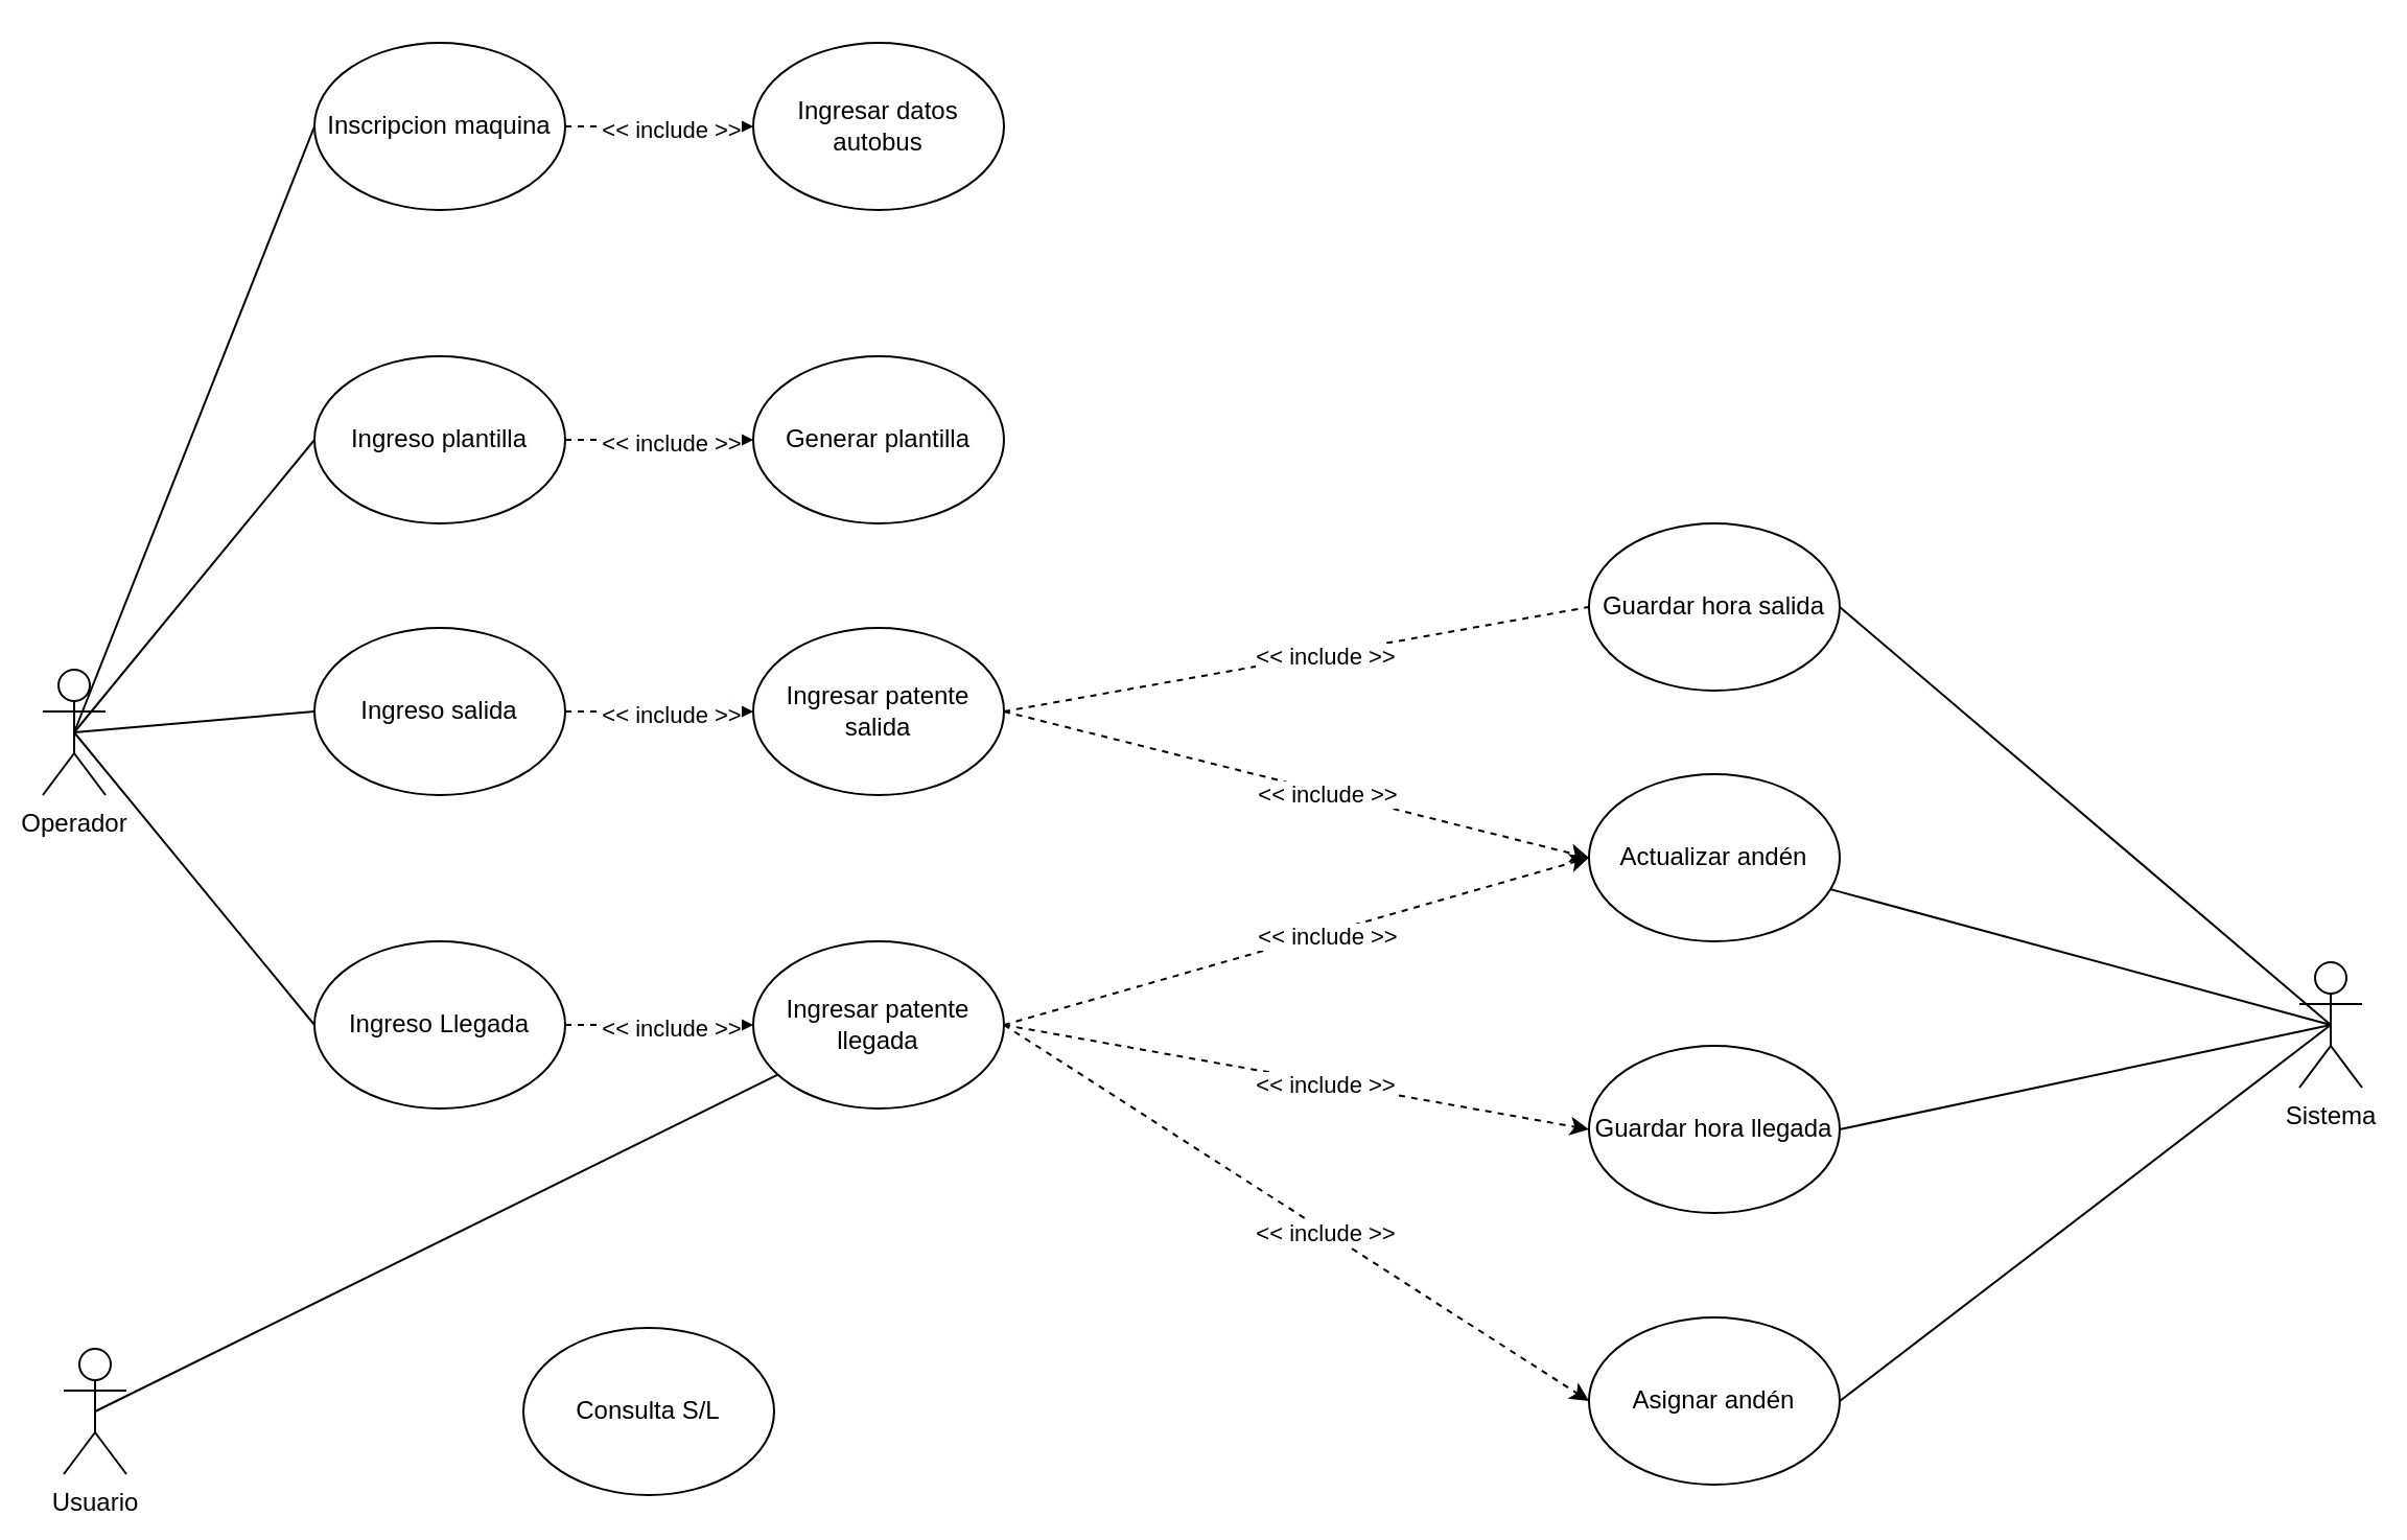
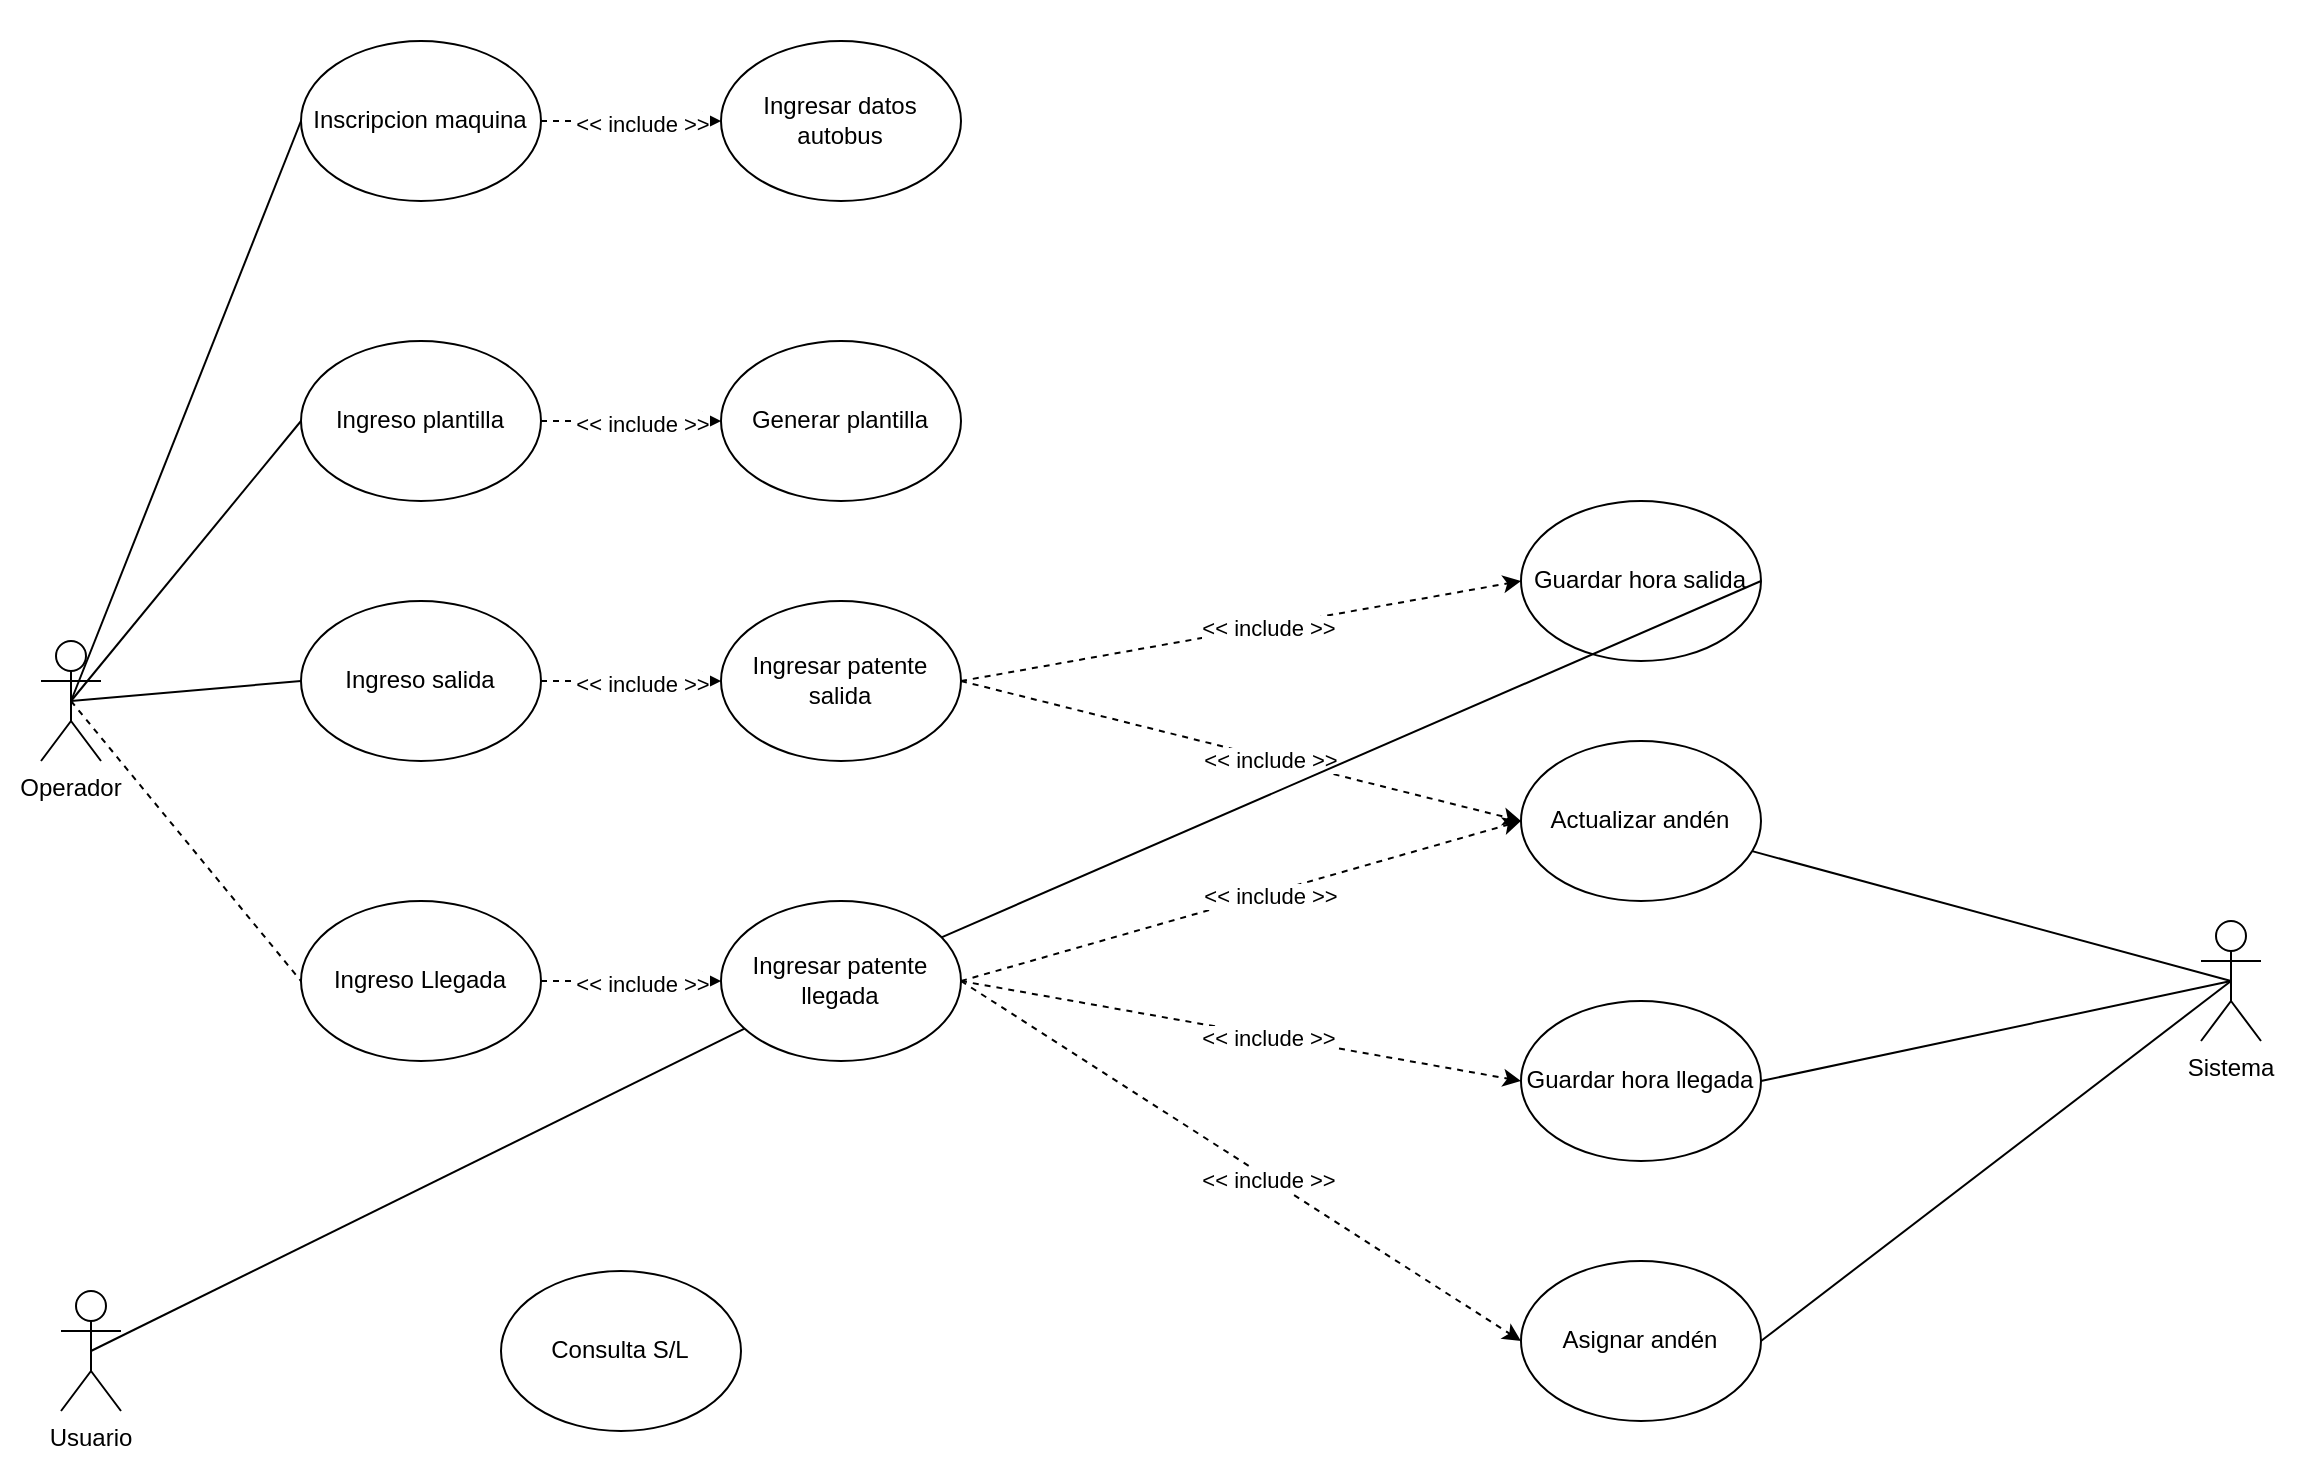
- <mxCell id="27" style="rounded=0;orthogonalLoop=1;jettySize=auto;html=1;exitX=1;exitY=0.5;exitDx=0;exitDy=0;entryX=0;entryY=0.5;entryDx=0;entryDy=0;dashed=1;endArrow=none;" edge="1" parent="1" source="21" target="24"><mxGeometry relative="1" as="geometry"><mxPoint x="490" y="380" as="sourcePoint" /><mxPoint x="600" y="380" as="targetPoint" /></mxGeometry></mxCell>
+ <mxCell id="27" style="rounded=0;orthogonalLoop=1;jettySize=auto;html=1;exitX=1;exitY=0.5;exitDx=0;exitDy=0;entryX=0;entryY=0.5;entryDx=0;entryDy=0;dashed=1;" edge="1" parent="1" source="21" target="24"><mxGeometry relative="1" as="geometry"><mxPoint x="490" y="380" as="sourcePoint" /><mxPoint x="600" y="380" as="targetPoint" /></mxGeometry></mxCell>
- <mxCell id="31" style="rounded=0;orthogonalLoop=1;jettySize=auto;html=1;exitX=1;exitY=0.5;exitDx=0;exitDy=0;entryX=0.5;entryY=0.5;entryDx=0;entryDy=0;entryPerimeter=0;endArrow=none;endFill=0;" edge="1" parent="1" source="24" target="16"><mxGeometry relative="1" as="geometry" /></mxCell>
+ <mxCell id="31" style="rounded=0;orthogonalLoop=1;jettySize=auto;html=1;exitX=1;exitY=0.5;exitDx=0;exitDy=0;endArrow=none;endFill=0;" edge="1" parent="1" source="24" target="34"><mxGeometry relative="1" as="geometry" /></mxCell>
- <mxCell id="15" style="rounded=0;orthogonalLoop=1;jettySize=auto;html=1;exitX=0.5;exitY=0.5;exitDx=0;exitDy=0;exitPerimeter=0;entryX=0;entryY=0.5;entryDx=0;entryDy=0;endArrow=none;endFill=0;" edge="1" parent="1" source="3" target="9"><mxGeometry relative="1" as="geometry"><mxPoint x="65" y="380" as="sourcePoint" /><mxPoint x="190" y="140" as="targetPoint" /></mxGeometry></mxCell>
+ <mxCell id="15" style="rounded=0;orthogonalLoop=1;jettySize=auto;html=1;exitX=0.5;exitY=0.5;exitDx=0;exitDy=0;exitPerimeter=0;entryX=0;entryY=0.5;entryDx=0;entryDy=0;endArrow=none;endFill=0;dashed=1;" edge="1" parent="1" source="3" target="9"><mxGeometry relative="1" as="geometry"><mxPoint x="65" y="380" as="sourcePoint" /><mxPoint x="190" y="140" as="targetPoint" /></mxGeometry></mxCell>
